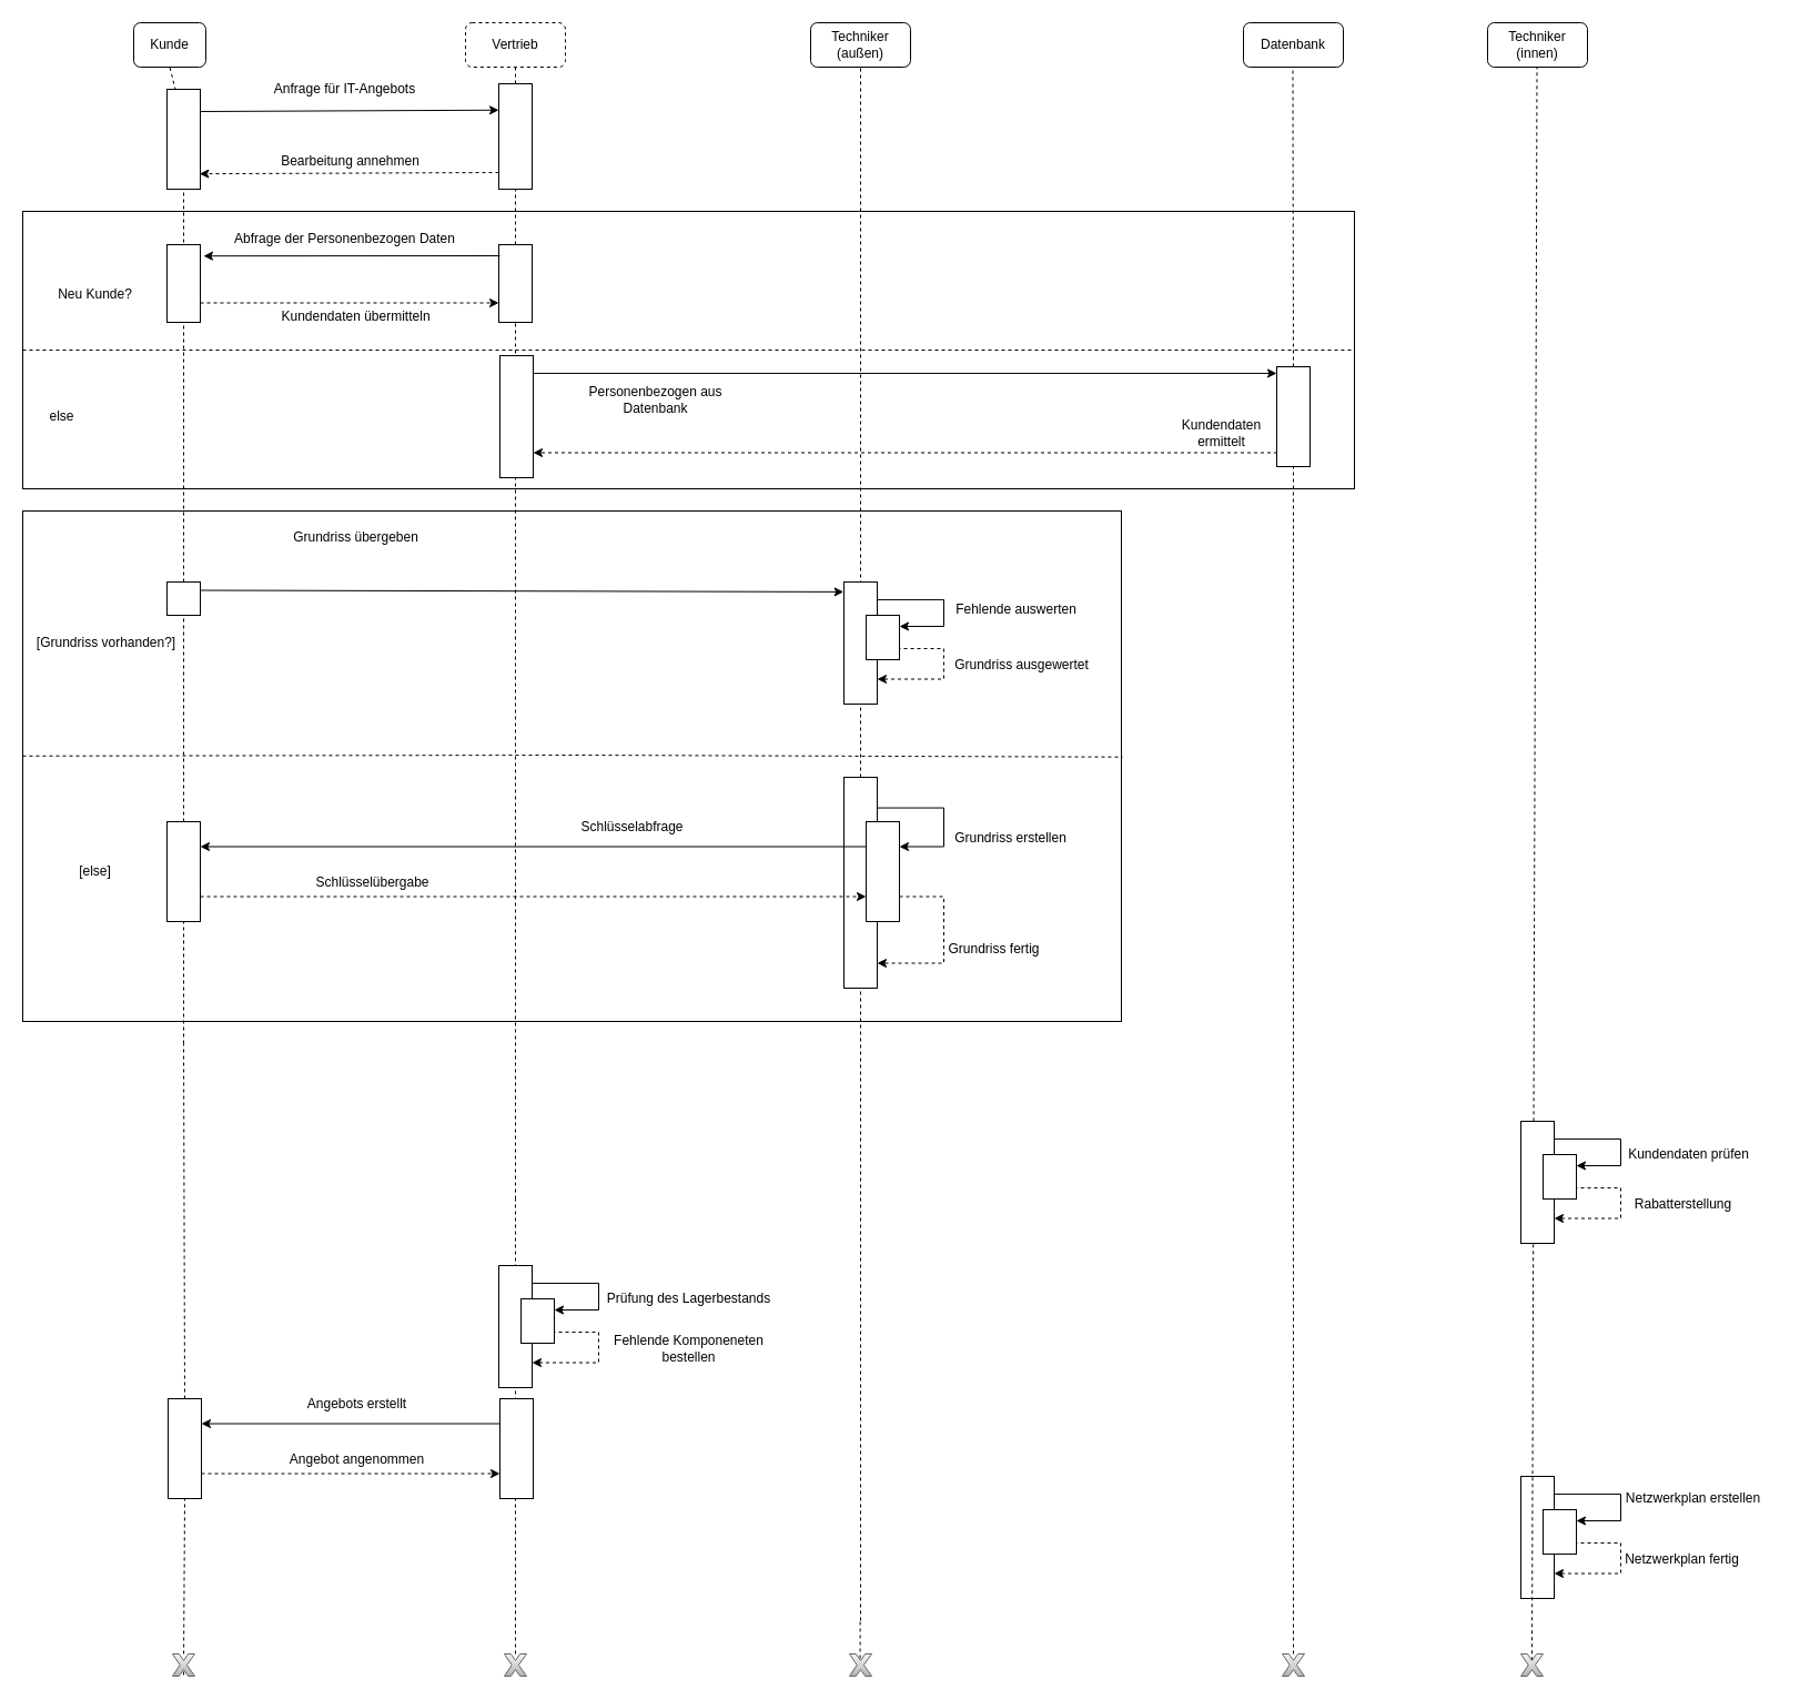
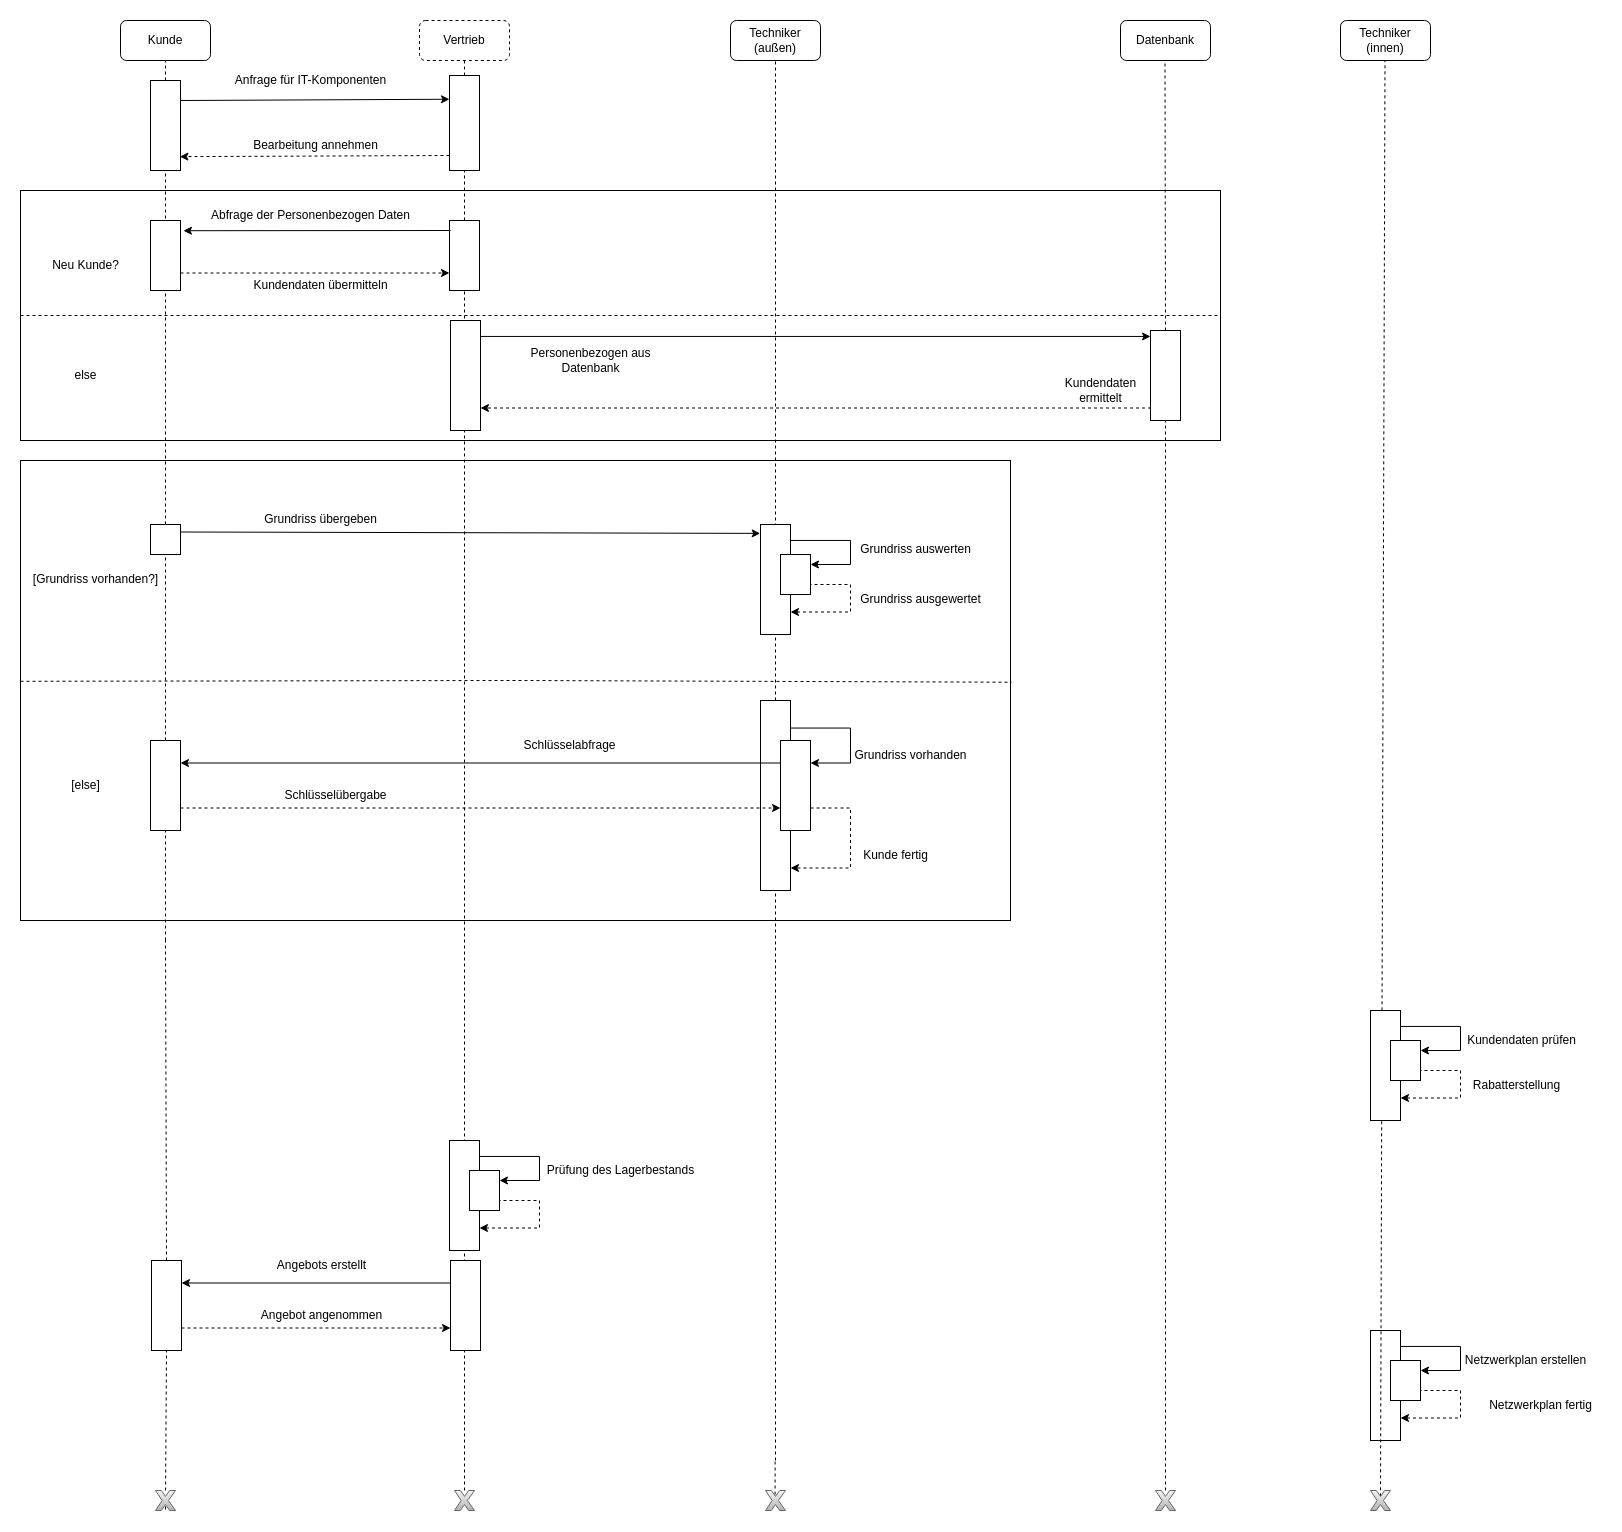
- <mxCell id="4" value="Kunde" style="rounded=1;whiteSpace=wrap;html=1;" parent="1" vertex="1"><mxGeometry x="120" y="20" width="65" height="40" as="geometry" /></mxCell>
+ <mxCell id="4" value="Kunde" style="rounded=1;whiteSpace=wrap;html=1;" parent="1" vertex="1"><mxGeometry x="120" y="20" width="90" height="40" as="geometry" /></mxCell>
- <mxCell id="13" value="Anfrage für IT-Angebots" style="text;html=1;align=center;verticalAlign=middle;resizable=0;points=[];autosize=1;strokeColor=none;fillColor=none;" parent="1" vertex="1"><mxGeometry x="220" y="65" width="180" height="30" as="geometry" /></mxCell>
+ <mxCell id="13" value="Anfrage für IT-Komponenten" style="text;html=1;align=center;verticalAlign=middle;resizable=0;points=[];autosize=1;strokeColor=none;fillColor=none;" parent="1" vertex="1"><mxGeometry x="220" y="65" width="180" height="30" as="geometry" /></mxCell>
- <mxCell id="79" value="else" style="text;html=1;align=center;verticalAlign=middle;resizable=0;points=[];autosize=1;strokeColor=none;fillColor=none;" parent="1" vertex="1"><mxGeometry x="30" y="360" width="50" height="30" as="geometry" /></mxCell>
+ <mxCell id="79" value="else" style="text;html=1;align=center;verticalAlign=middle;resizable=0;points=[];autosize=1;strokeColor=none;fillColor=none;" parent="1" vertex="1"><mxGeometry x="60" y="360" width="50" height="30" as="geometry" /></mxCell>
- <mxCell id="70" value="Grundriss übergeben" style="text;html=1;align=center;verticalAlign=middle;resizable=0;points=[];autosize=1;strokeColor=none;fillColor=none;" parent="1" vertex="1"><mxGeometry x="250" y="469" width="140" height="30" as="geometry" /></mxCell>
+ <mxCell id="70" value="Grundriss übergeben" style="text;html=1;align=center;verticalAlign=middle;resizable=0;points=[];autosize=1;strokeColor=none;fillColor=none;" parent="1" vertex="1"><mxGeometry x="250" y="504" width="140" height="30" as="geometry" /></mxCell>
- <mxCell id="36" value="Fehlende auswerten" style="text;html=1;align=center;verticalAlign=middle;resizable=0;points=[];autosize=1;strokeColor=none;fillColor=none;" parent="1" vertex="1"><mxGeometry x="845" y="534" width="140" height="30" as="geometry" /></mxCell>
+ <mxCell id="36" value="Grundriss auswerten" style="text;html=1;align=center;verticalAlign=middle;resizable=0;points=[];autosize=1;strokeColor=none;fillColor=none;" parent="1" vertex="1"><mxGeometry x="845" y="534" width="140" height="30" as="geometry" /></mxCell>
- <mxCell id="25" value="Grundriss erstellen" style="text;html=1;align=center;verticalAlign=middle;resizable=0;points=[];autosize=1;strokeColor=none;fillColor=none;" parent="1" vertex="1"><mxGeometry x="845" y="740" width="130" height="30" as="geometry" /></mxCell>
+ <mxCell id="25" value="Grundriss vorhanden" style="text;html=1;align=center;verticalAlign=middle;resizable=0;points=[];autosize=1;strokeColor=none;fillColor=none;" parent="1" vertex="1"><mxGeometry x="845" y="740" width="130" height="30" as="geometry" /></mxCell>
- <mxCell id="26" value="Grundriss fertig" style="text;html=1;align=center;verticalAlign=middle;resizable=0;points=[];autosize=1;strokeColor=none;fillColor=none;" parent="1" vertex="1"><mxGeometry x="840" y="840" width="110" height="30" as="geometry" /></mxCell>
+ <mxCell id="26" value="Kunde fertig" style="text;html=1;align=center;verticalAlign=middle;resizable=0;points=[];autosize=1;strokeColor=none;fillColor=none;" parent="1" vertex="1"><mxGeometry x="840" y="840" width="110" height="30" as="geometry" /></mxCell>
- <mxCell id="49" value="&lt;div&gt;Fehlende Komponeneten&lt;/div&gt;&lt;div&gt;bestellen&lt;/div&gt;" style="text;html=1;align=center;verticalAlign=middle;resizable=0;points=[];autosize=1;strokeColor=none;fillColor=none;" parent="1" vertex="1"><mxGeometry x="540" y="1195" width="160" height="40" as="geometry" /></mxCell>
- <mxCell id="60" value="Netzwerkplan erstellen" style="text;html=1;align=center;verticalAlign=middle;resizable=0;points=[];autosize=1;strokeColor=none;fillColor=none;" parent="1" vertex="1"><mxGeometry x="1450" y="1335" width="150" height="30" as="geometry" /></mxCell>
+ <mxCell id="60" value="Netzwerkplan erstellen" style="text;html=1;align=center;verticalAlign=middle;resizable=0;points=[];autosize=1;strokeColor=none;fillColor=none;" parent="1" vertex="1"><mxGeometry x="1450" y="1345" width="150" height="30" as="geometry" /></mxCell>
- <mxCell id="59" value="Netzwerkplan fertig" style="text;html=1;align=center;verticalAlign=middle;resizable=0;points=[];autosize=1;strokeColor=none;fillColor=none;" parent="1" vertex="1"><mxGeometry x="1450" y="1390" width="130" height="30" as="geometry" /></mxCell>
+ <mxCell id="59" value="Netzwerkplan fertig" style="text;html=1;align=center;verticalAlign=middle;resizable=0;points=[];autosize=1;strokeColor=none;fillColor=none;" parent="1" vertex="1"><mxGeometry x="1475" y="1390" width="130" height="30" as="geometry" /></mxCell>
